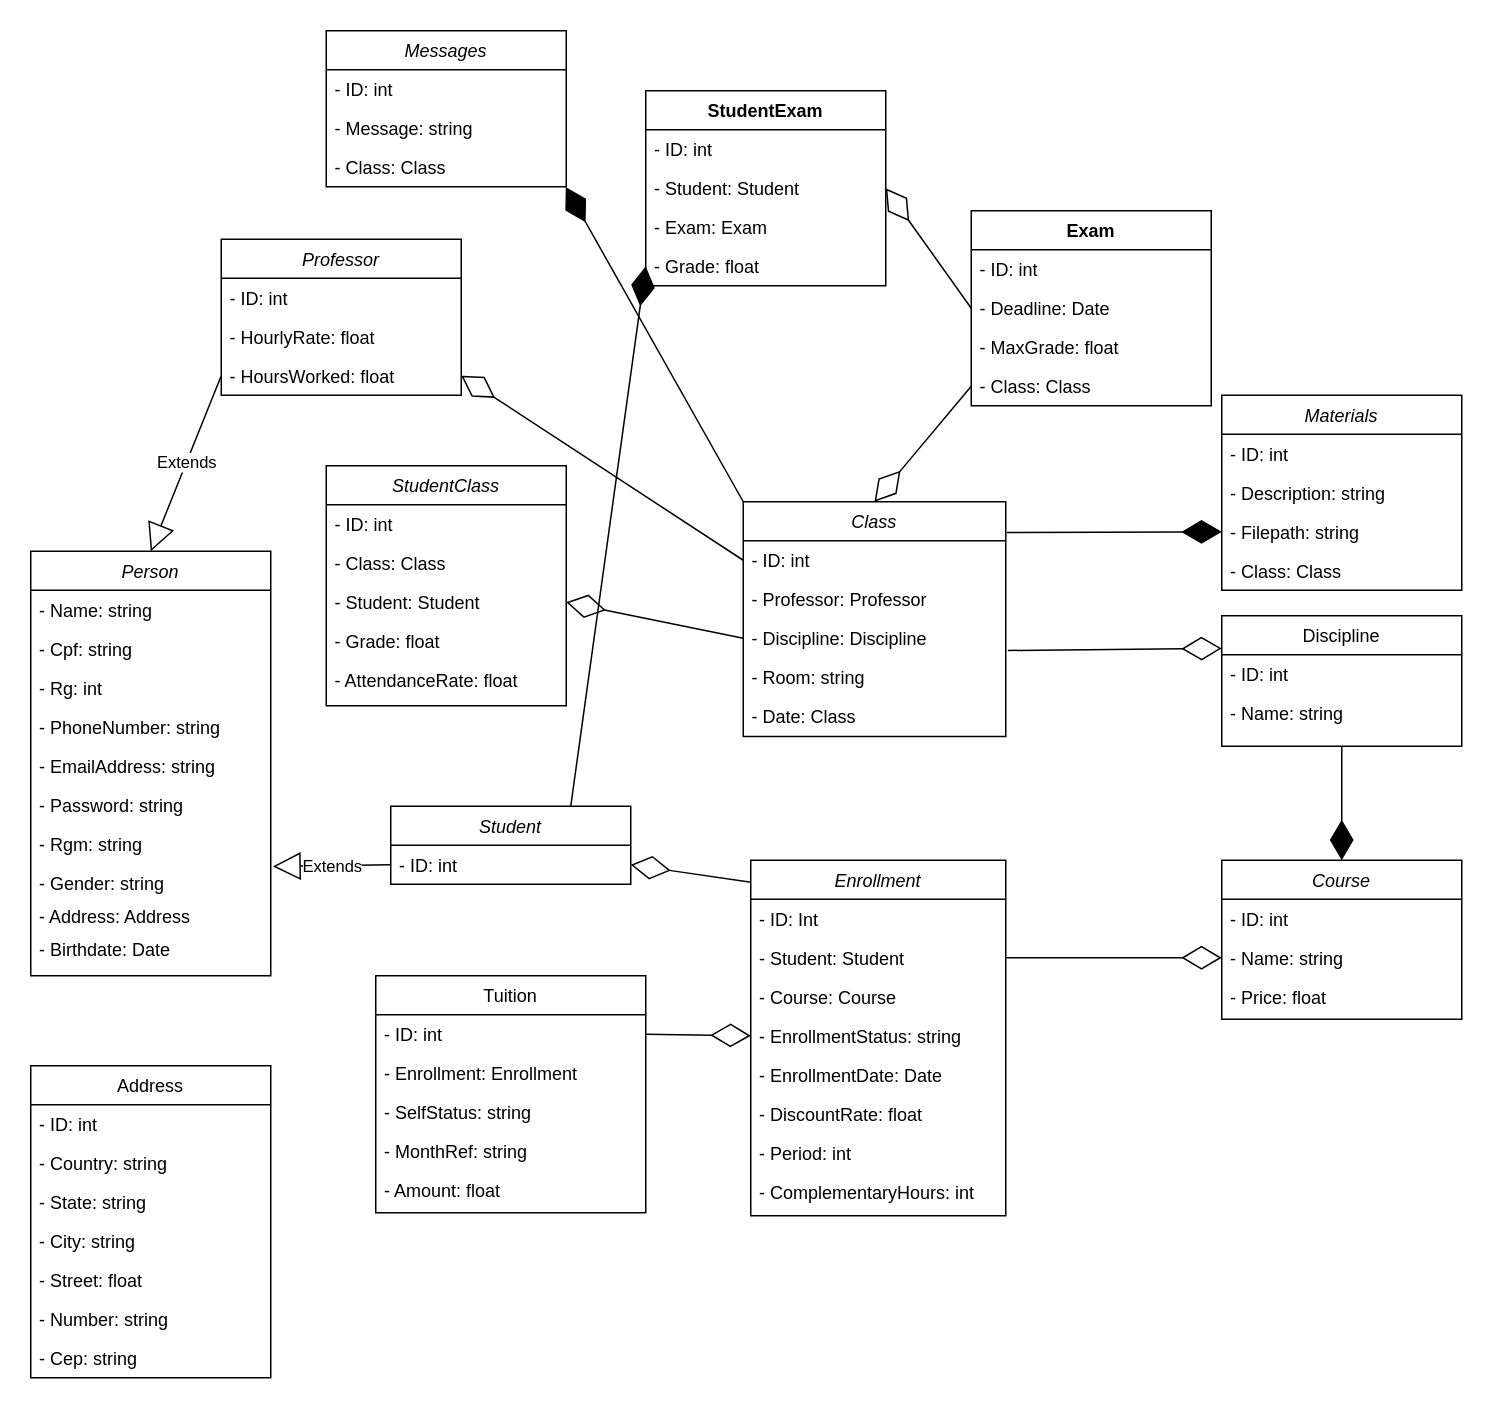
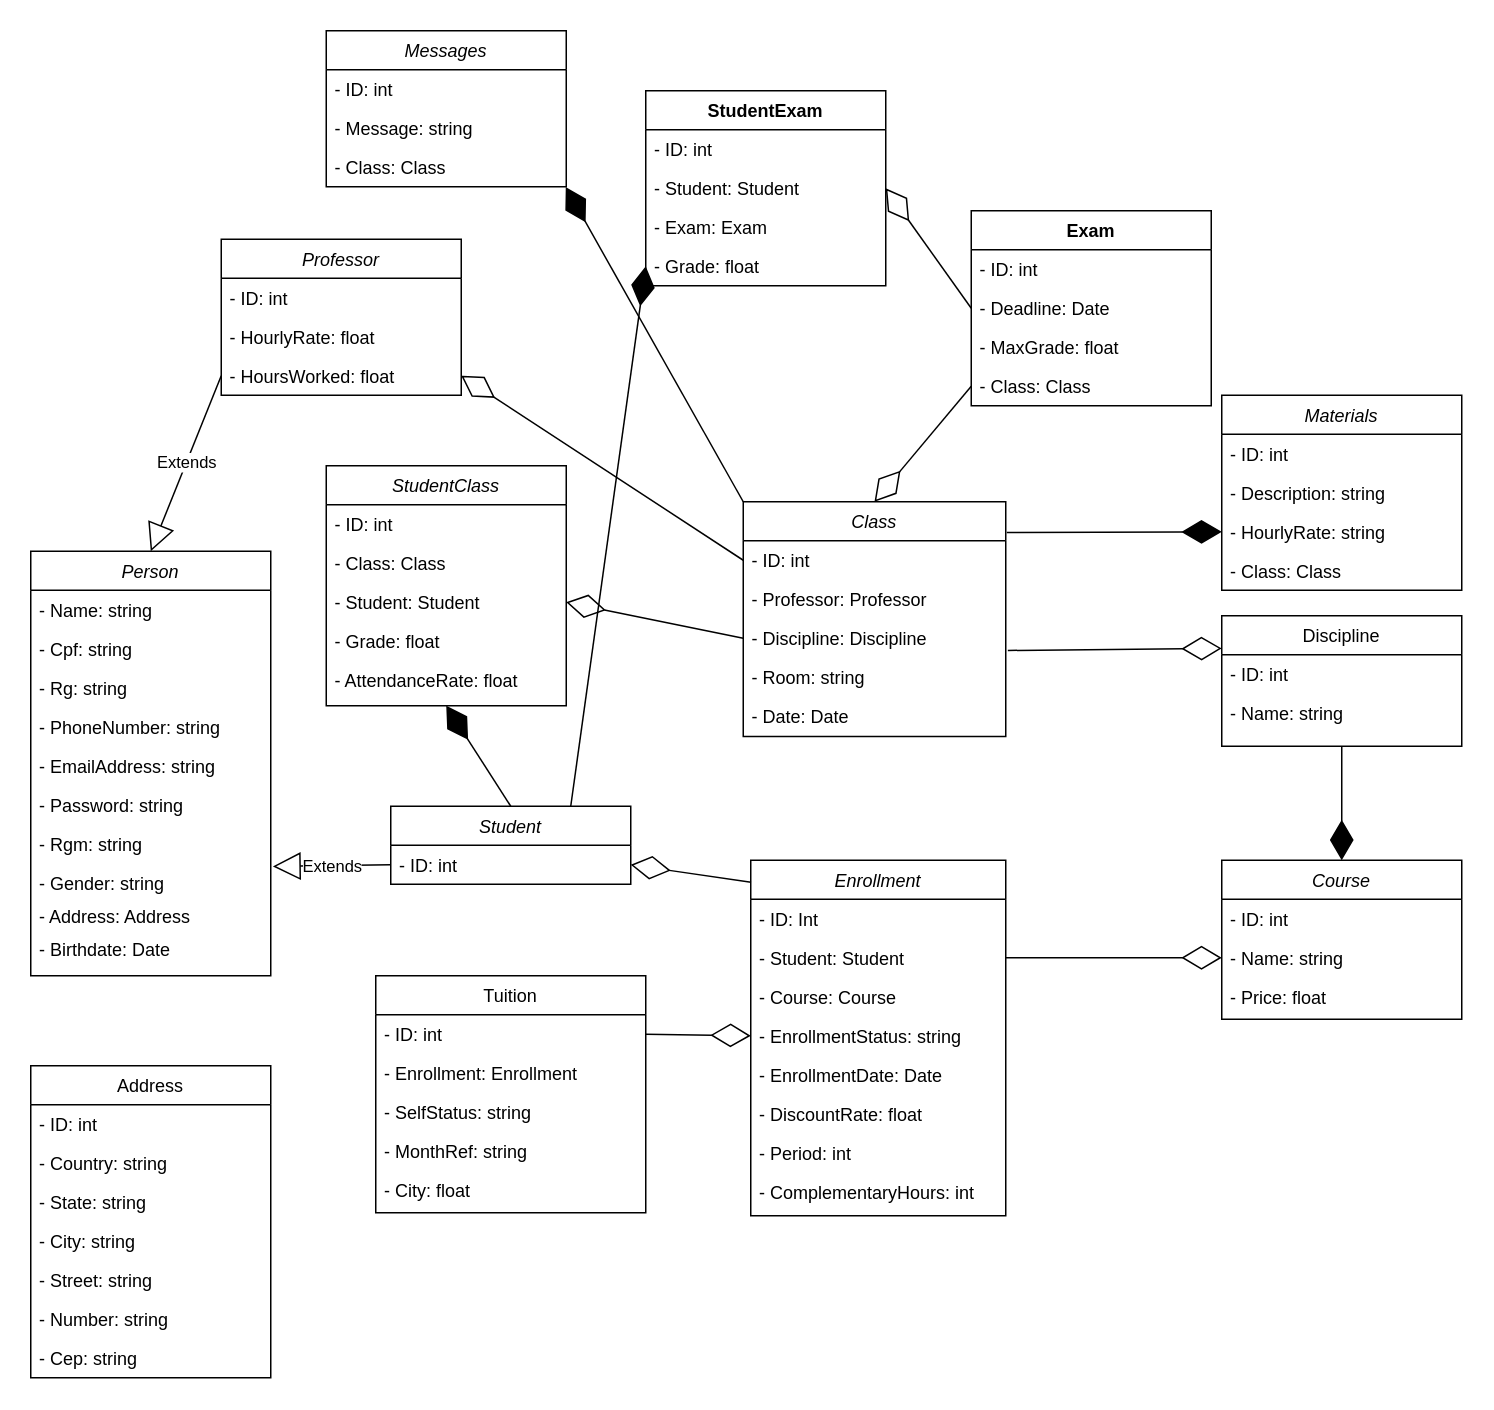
- <mxCell id="33" value="- Filepath: string" style="text;strokeColor=none;fillColor=none;align=left;verticalAlign=top;spacingLeft=4;spacingRight=4;overflow=hidden;rotatable=0;points=[[0,0.5],[1,0.5]];portConstraint=eastwest;whiteSpace=wrap;html=1;" vertex="1" parent="30"><mxGeometry y="78" width="160" height="26" as="geometry" /></mxCell>
+ <mxCell id="33" value="- HourlyRate: string" style="text;strokeColor=none;fillColor=none;align=left;verticalAlign=top;spacingLeft=4;spacingRight=4;overflow=hidden;rotatable=0;points=[[0,0.5],[1,0.5]];portConstraint=eastwest;whiteSpace=wrap;html=1;" vertex="1" parent="30"><mxGeometry y="78" width="160" height="26" as="geometry" /></mxCell>
- <mxCell id="5" value="- Rg: int" style="text;align=left;verticalAlign=top;spacingLeft=4;spacingRight=4;overflow=hidden;rotatable=0;points=[[0,0.5],[1,0.5]];portConstraint=eastwest;rounded=0;shadow=0;html=0;" vertex="1" parent="2"><mxGeometry y="78" width="160" height="26" as="geometry" /></mxCell>
+ <mxCell id="5" value="- Rg: string" style="text;align=left;verticalAlign=top;spacingLeft=4;spacingRight=4;overflow=hidden;rotatable=0;points=[[0,0.5],[1,0.5]];portConstraint=eastwest;rounded=0;shadow=0;html=0;" vertex="1" parent="2"><mxGeometry y="78" width="160" height="26" as="geometry" /></mxCell>
- <mxCell id="65" value="- Date: Class" style="text;align=left;verticalAlign=top;spacingLeft=4;spacingRight=4;overflow=hidden;rotatable=0;points=[[0,0.5],[1,0.5]];portConstraint=eastwest;rounded=0;" vertex="1" parent="60"><mxGeometry y="130" width="175" height="26" as="geometry" /></mxCell>
+ <mxCell id="65" value="- Date: Date" style="text;align=left;verticalAlign=top;spacingLeft=4;spacingRight=4;overflow=hidden;rotatable=0;points=[[0,0.5],[1,0.5]];portConstraint=eastwest;rounded=0;" vertex="1" parent="60"><mxGeometry y="130" width="175" height="26" as="geometry" /></mxCell>
+ <mxCell id="84" value="" style="endArrow=diamondThin;endFill=1;endSize=24;html=1;rounded=0;entryX=0.5;entryY=1;entryDx=0;entryDy=0;exitX=0.5;exitY=0;exitDx=0;exitDy=0;" edge="1" parent="1" source="28" target="41"><mxGeometry width="160" relative="1" as="geometry"><mxPoint x="207" y="508.21" as="sourcePoint" /><mxPoint x="367" y="508.21" as="targetPoint" /></mxGeometry></mxCell>
- <mxCell id="40" value="- Amount: float" style="text;align=left;verticalAlign=top;spacingLeft=4;spacingRight=4;overflow=hidden;rotatable=0;points=[[0,0.5],[1,0.5]];portConstraint=eastwest;rounded=0;" vertex="1" parent="35"><mxGeometry y="130" width="180" height="26" as="geometry" /></mxCell>
+ <mxCell id="40" value="- City: float" style="text;align=left;verticalAlign=top;spacingLeft=4;spacingRight=4;overflow=hidden;rotatable=0;points=[[0,0.5],[1,0.5]];portConstraint=eastwest;rounded=0;" vertex="1" parent="35"><mxGeometry y="130" width="180" height="26" as="geometry" /></mxCell>
- <mxCell id="22" value="- Street: float" style="text;align=left;verticalAlign=top;spacingLeft=4;spacingRight=4;overflow=hidden;rotatable=0;points=[[0,0.5],[1,0.5]];portConstraint=eastwest;rounded=0;" vertex="1" parent="17"><mxGeometry y="130" width="160" height="26" as="geometry" /></mxCell>
+ <mxCell id="22" value="- Street: string" style="text;align=left;verticalAlign=top;spacingLeft=4;spacingRight=4;overflow=hidden;rotatable=0;points=[[0,0.5],[1,0.5]];portConstraint=eastwest;rounded=0;" vertex="1" parent="17"><mxGeometry y="130" width="160" height="26" as="geometry" /></mxCell>
